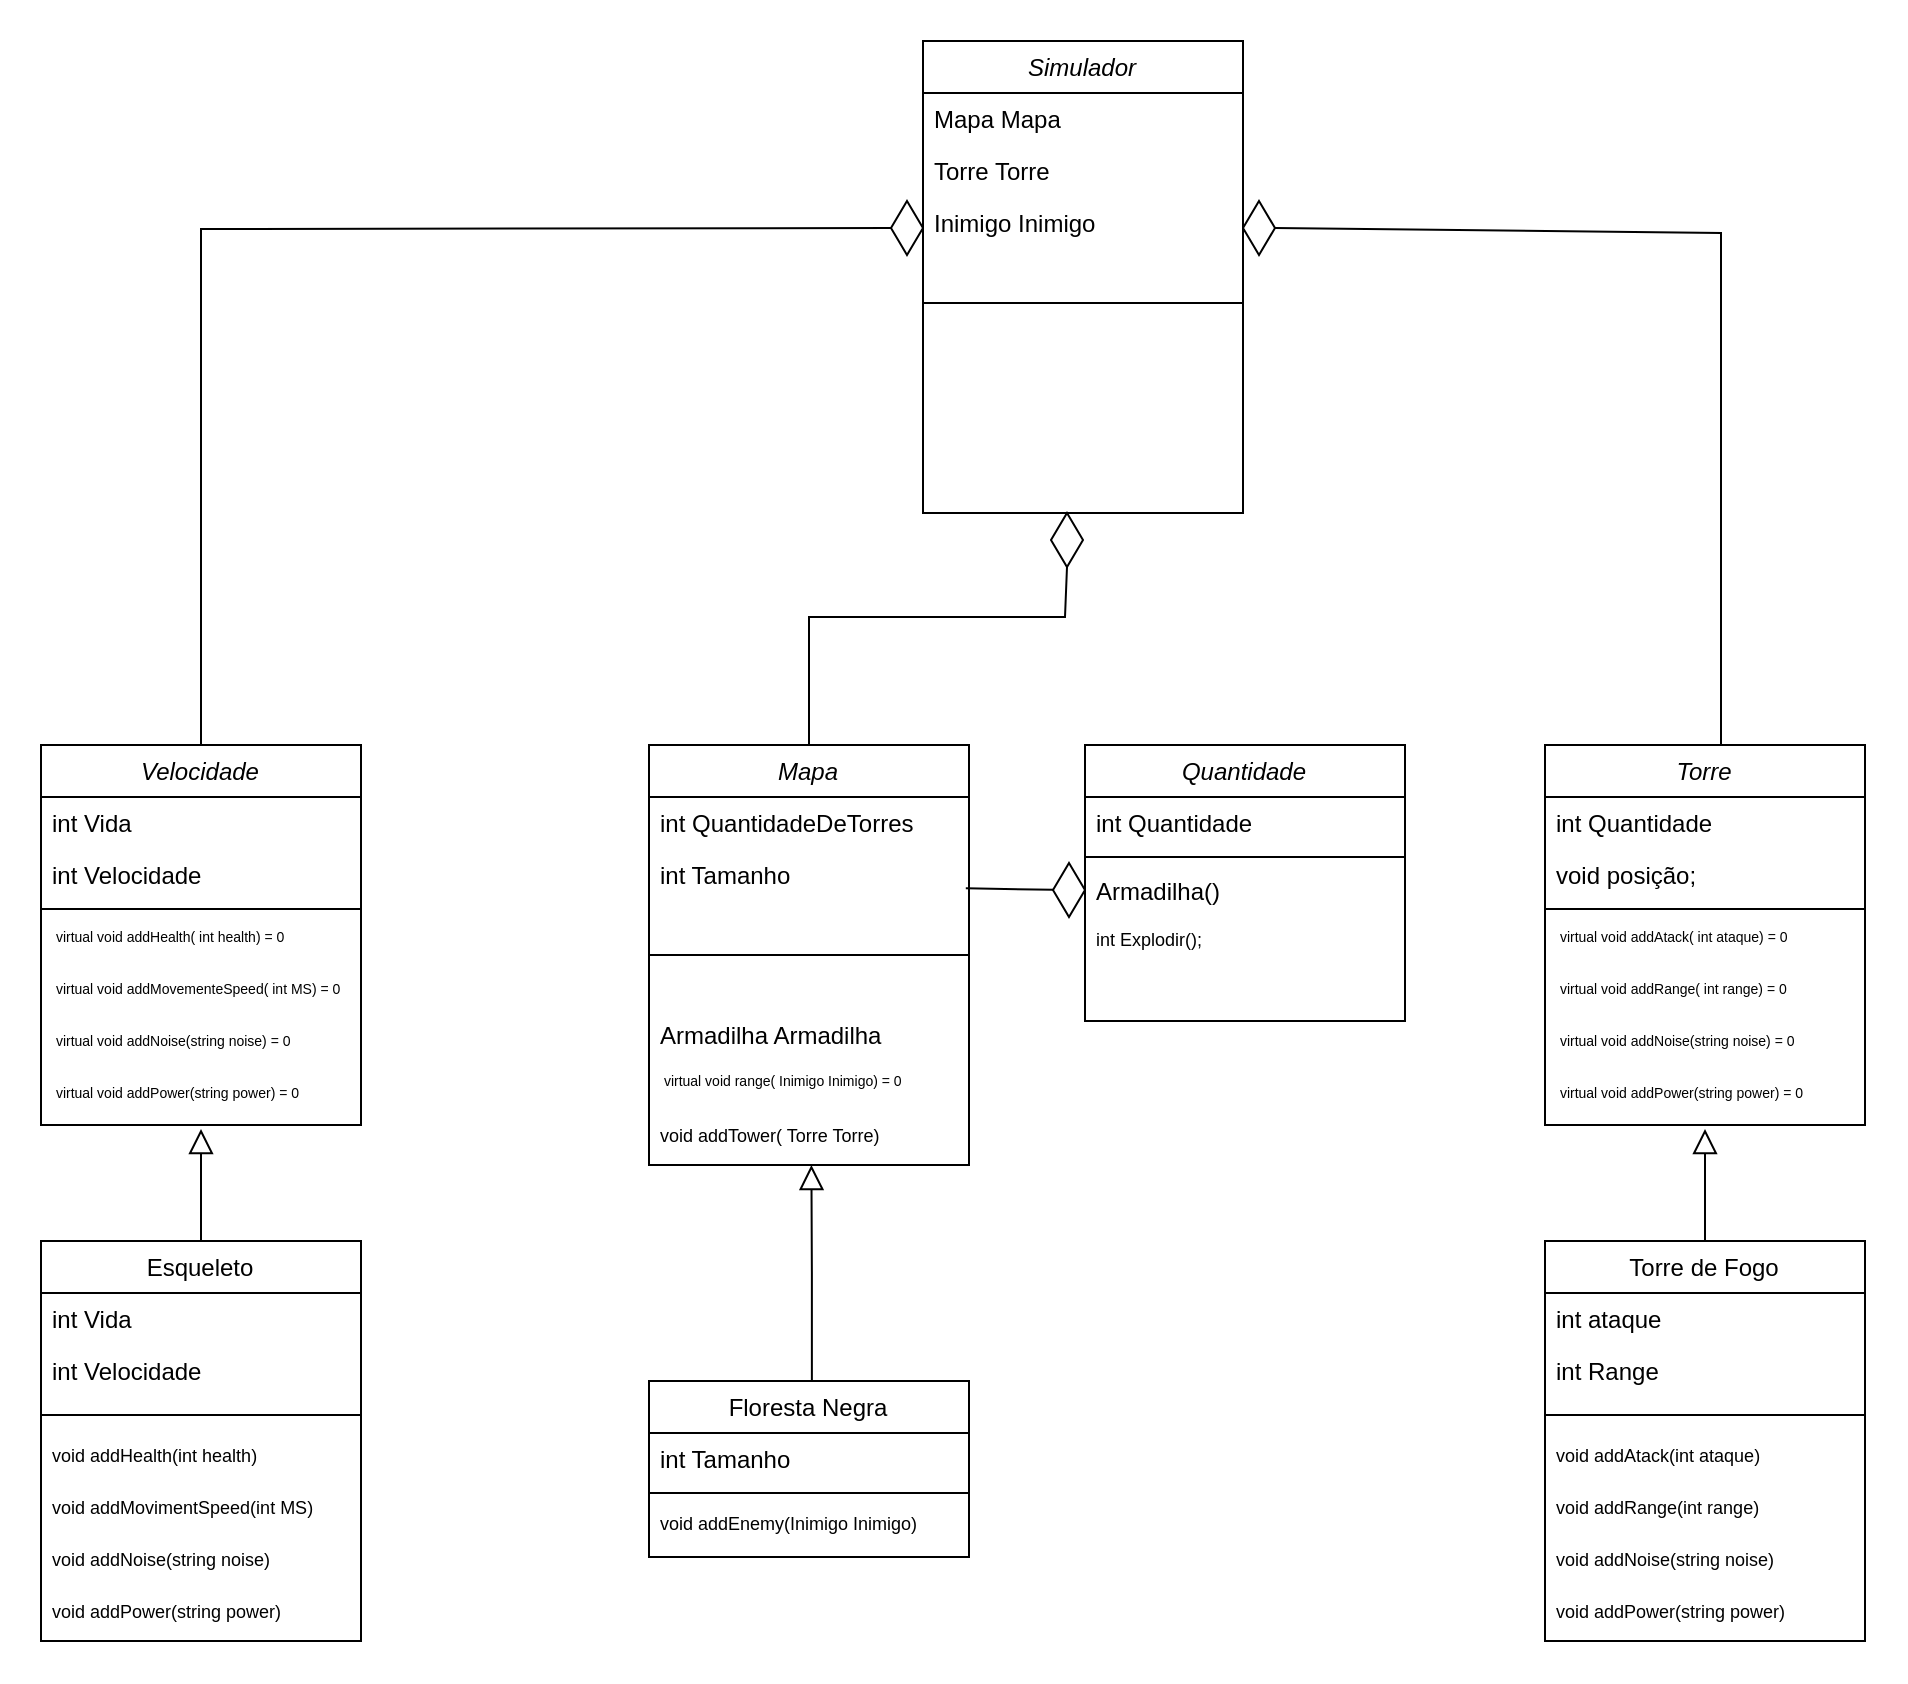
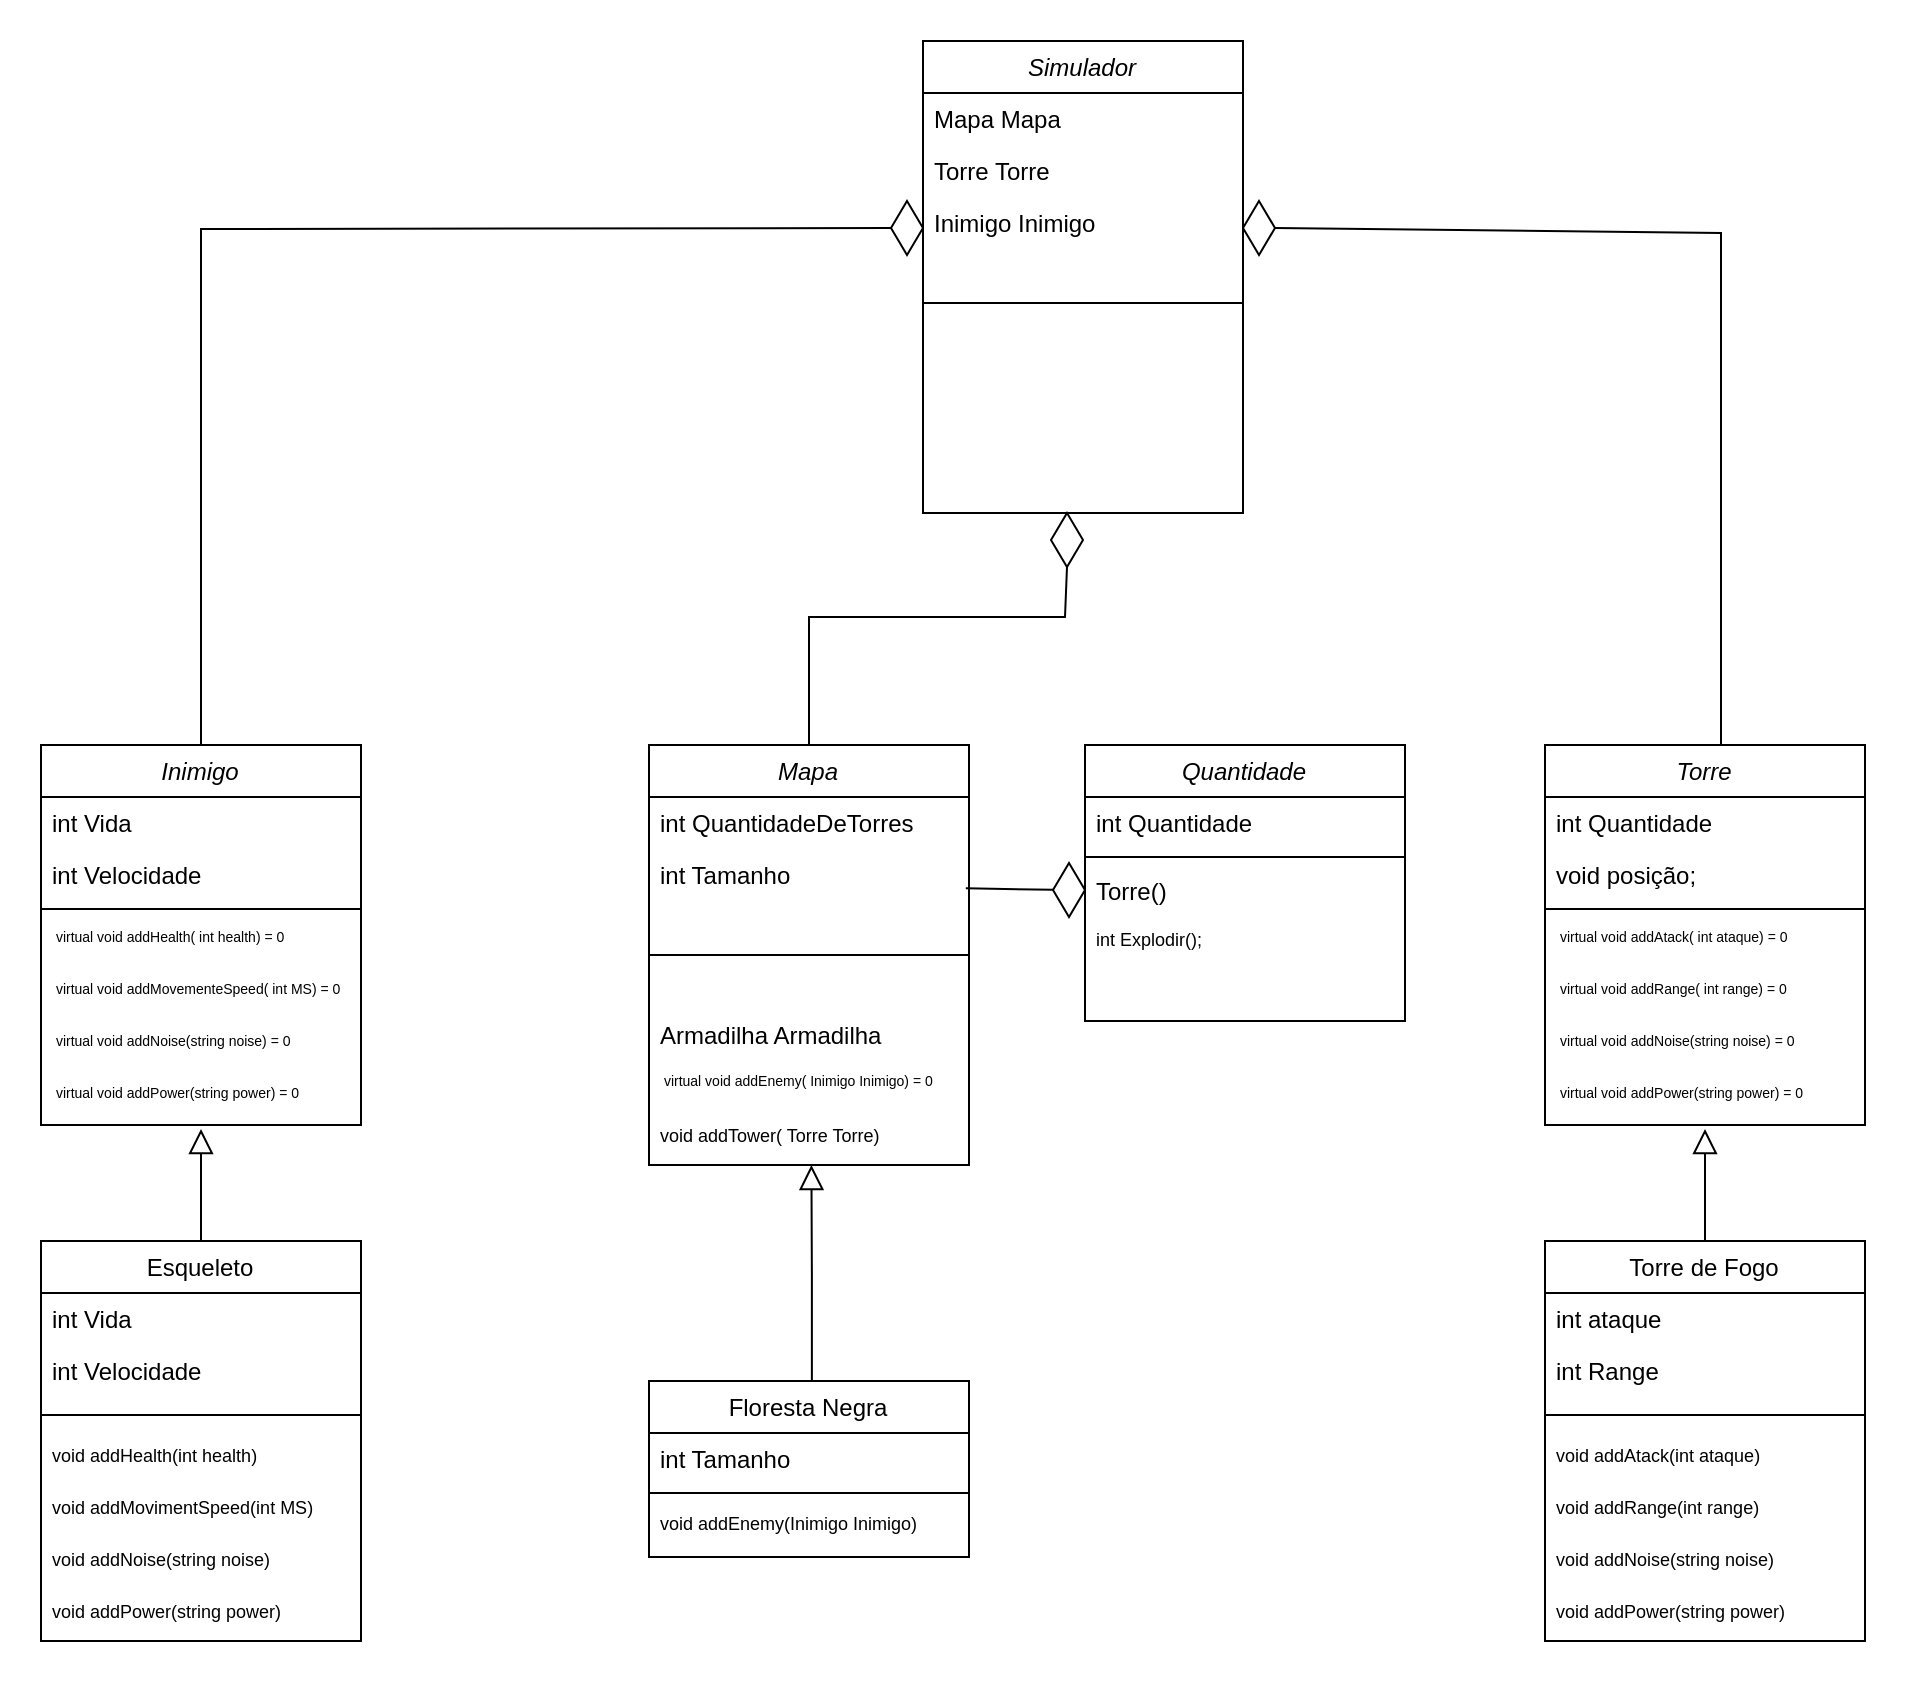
- <mxCell id="38" value="Velocidade" style="swimlane;fontStyle=2;align=center;verticalAlign=top;childLayout=stackLayout;horizontal=1;startSize=26;horizontalStack=0;resizeParent=1;resizeLast=0;collapsible=1;marginBottom=0;rounded=0;shadow=0;strokeWidth=1;" vertex="1" parent="1"><mxGeometry x="20" y="372" width="160" height="190" as="geometry"><mxRectangle x="230" y="140" width="160" height="26" as="alternateBounds" /></mxGeometry></mxCell>
+ <mxCell id="38" value="Inimigo" style="swimlane;fontStyle=2;align=center;verticalAlign=top;childLayout=stackLayout;horizontal=1;startSize=26;horizontalStack=0;resizeParent=1;resizeLast=0;collapsible=1;marginBottom=0;rounded=0;shadow=0;strokeWidth=1;" vertex="1" parent="1"><mxGeometry x="20" y="372" width="160" height="190" as="geometry"><mxRectangle x="230" y="140" width="160" height="26" as="alternateBounds" /></mxGeometry></mxCell>
- <mxCell id="18" value="Armadilha()" style="text;align=left;verticalAlign=top;spacingLeft=4;spacingRight=4;overflow=hidden;rotatable=0;points=[[0,0.5],[1,0.5]];portConstraint=eastwest;" vertex="1" parent="15"><mxGeometry y="60" width="160" height="26" as="geometry" /></mxCell>
+ <mxCell id="18" value="Torre()" style="text;align=left;verticalAlign=top;spacingLeft=4;spacingRight=4;overflow=hidden;rotatable=0;points=[[0,0.5],[1,0.5]];portConstraint=eastwest;" vertex="1" parent="15"><mxGeometry y="60" width="160" height="26" as="geometry" /></mxCell>
- <mxCell id="7" value=" virtual void range( Inimigo Inimigo) = 0" style="text;align=left;verticalAlign=top;spacingLeft=4;spacingRight=4;overflow=hidden;rotatable=0;points=[[0,0.5],[1,0.5]];portConstraint=eastwest;fontSize=7;" vertex="1" parent="2"><mxGeometry y="158" width="160" height="26" as="geometry" /></mxCell>
+ <mxCell id="7" value=" virtual void addEnemy( Inimigo Inimigo) = 0" style="text;align=left;verticalAlign=top;spacingLeft=4;spacingRight=4;overflow=hidden;rotatable=0;points=[[0,0.5],[1,0.5]];portConstraint=eastwest;fontSize=7;" vertex="1" parent="2"><mxGeometry y="158" width="160" height="26" as="geometry" /></mxCell>
